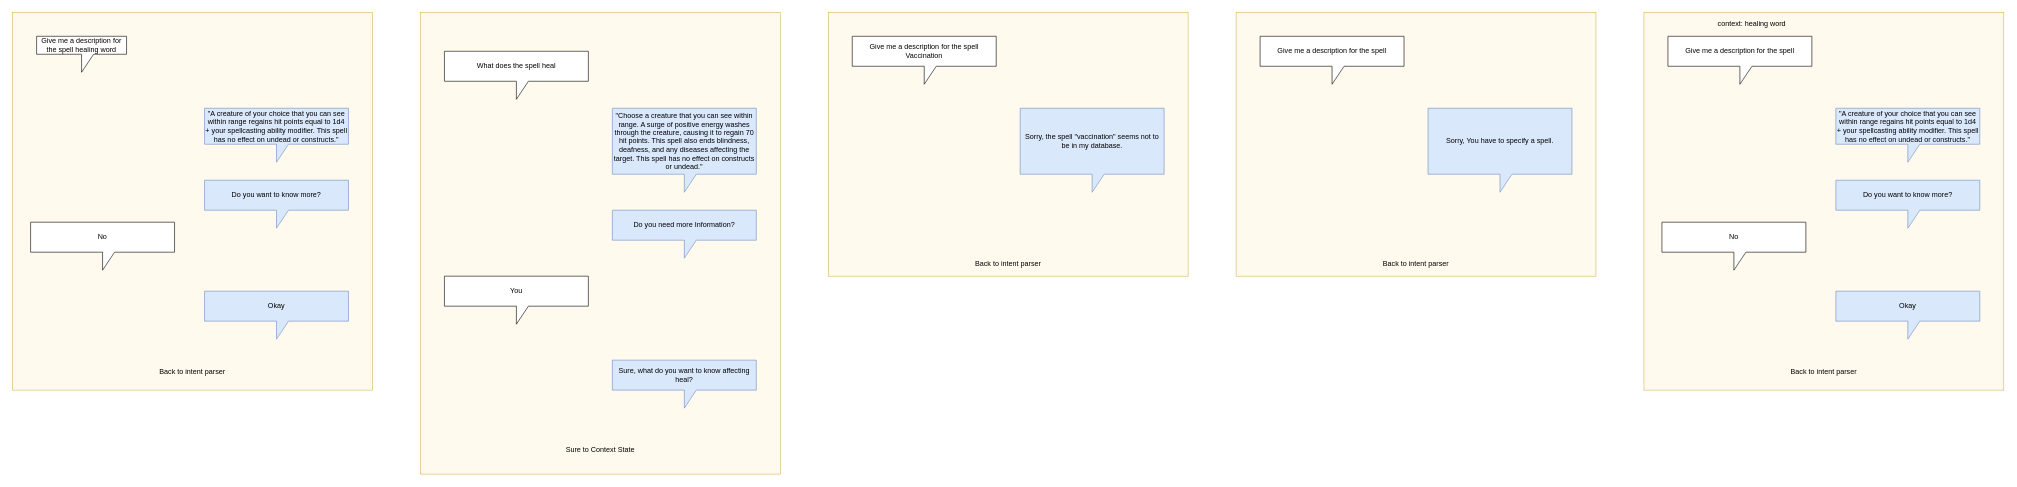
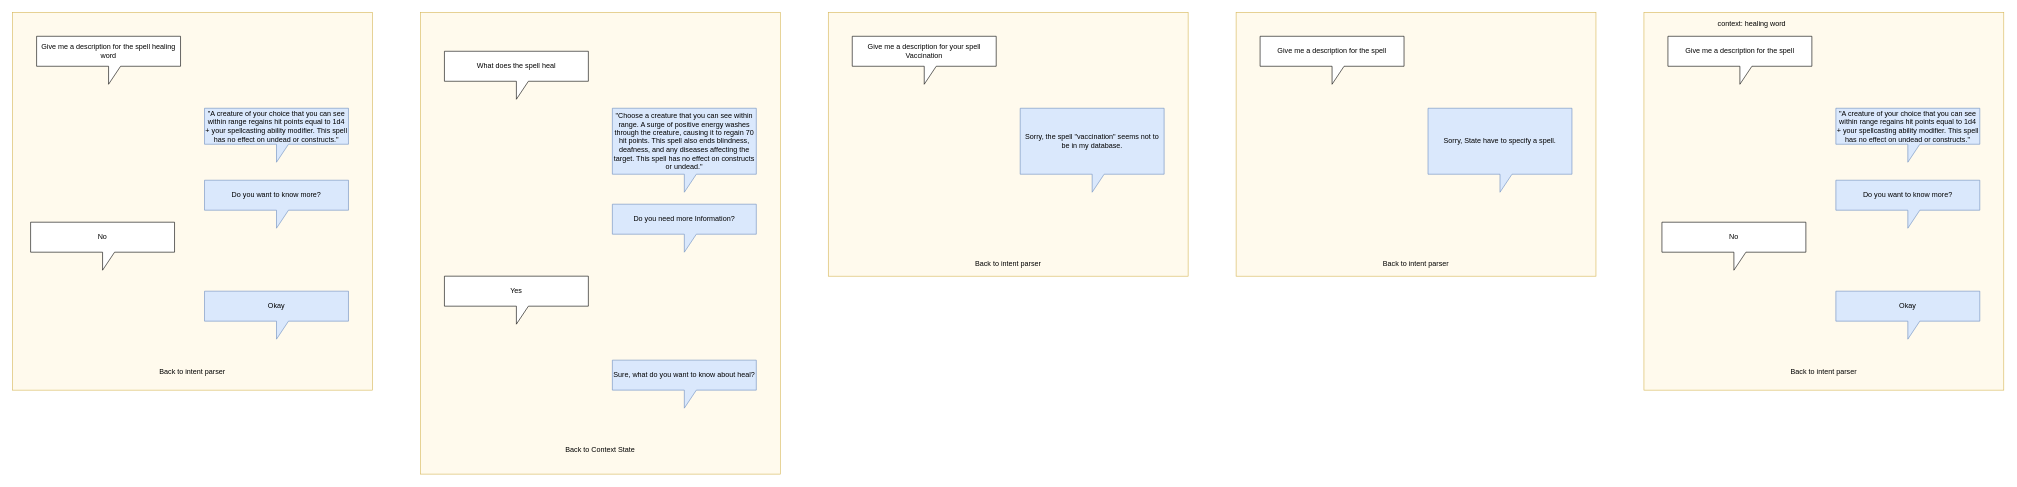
- <mxCell id="13" value="Give me a description for the spell Vaccination" style="shape=callout;whiteSpace=wrap;html=1;perimeter=calloutPerimeter;" parent="1" vertex="1"><mxGeometry x="1420" y="60" width="240" height="80" as="geometry" /></mxCell>
+ <mxCell id="13" value="Give me a description for your spell Vaccination" style="shape=callout;whiteSpace=wrap;html=1;perimeter=calloutPerimeter;" parent="1" vertex="1"><mxGeometry x="1420" y="60" width="240" height="80" as="geometry" /></mxCell>
- <mxCell id="3" value="Give me a description for the spell healing word" style="shape=callout;whiteSpace=wrap;html=1;perimeter=calloutPerimeter;" parent="1" vertex="1"><mxGeometry x="60" y="60" width="150" height="60" as="geometry" /></mxCell>
+ <mxCell id="3" value="Give me a description for the spell healing word" style="shape=callout;whiteSpace=wrap;html=1;perimeter=calloutPerimeter;" parent="1" vertex="1"><mxGeometry x="60" y="60" width="240" height="80" as="geometry" /></mxCell>
- <mxCell id="17" value="Sorry, You have to specify a spell." style="shape=callout;whiteSpace=wrap;html=1;perimeter=calloutPerimeter;fillColor=#dae8fc;strokeColor=#6c8ebf;" parent="1" vertex="1"><mxGeometry x="2380" y="180" width="240" height="140" as="geometry" /></mxCell>
+ <mxCell id="17" value="Sorry, State have to specify a spell." style="shape=callout;whiteSpace=wrap;html=1;perimeter=calloutPerimeter;fillColor=#dae8fc;strokeColor=#6c8ebf;" parent="1" vertex="1"><mxGeometry x="2380" y="180" width="240" height="140" as="geometry" /></mxCell>
- <mxCell id="10" value="Do you need more Information?" style="shape=callout;whiteSpace=wrap;html=1;perimeter=calloutPerimeter;fillColor=#dae8fc;strokeColor=#6c8ebf;" parent="1" vertex="1"><mxGeometry x="1020" y="350" width="240" height="80" as="geometry" /></mxCell>
+ <mxCell id="10" value="Do you need more Information?" style="shape=callout;whiteSpace=wrap;html=1;perimeter=calloutPerimeter;fillColor=#dae8fc;strokeColor=#6c8ebf;" parent="1" vertex="1"><mxGeometry x="1020" y="340" width="240" height="80" as="geometry" /></mxCell>
- <mxCell id="20" value="You" style="shape=callout;whiteSpace=wrap;html=1;perimeter=calloutPerimeter;" parent="1" vertex="1"><mxGeometry x="740" y="460" width="240" height="80" as="geometry" /></mxCell>
+ <mxCell id="20" value="Yes" style="shape=callout;whiteSpace=wrap;html=1;perimeter=calloutPerimeter;" parent="1" vertex="1"><mxGeometry x="740" y="460" width="240" height="80" as="geometry" /></mxCell>
- <mxCell id="21" value="Sure, what do you want to know affecting heal?" style="shape=callout;whiteSpace=wrap;html=1;perimeter=calloutPerimeter;fillColor=#dae8fc;strokeColor=#6c8ebf;" parent="1" vertex="1"><mxGeometry x="1020" y="600" width="240" height="80" as="geometry" /></mxCell>
+ <mxCell id="21" value="Sure, what do you want to know about heal?" style="shape=callout;whiteSpace=wrap;html=1;perimeter=calloutPerimeter;fillColor=#dae8fc;strokeColor=#6c8ebf;" parent="1" vertex="1"><mxGeometry x="1020" y="600" width="240" height="80" as="geometry" /></mxCell>
- <mxCell id="11" value="Sure to Context State" style="text;html=1;strokeColor=none;fillColor=none;align=center;verticalAlign=middle;whiteSpace=wrap;rounded=0;" parent="1" vertex="1"><mxGeometry x="900" y="740" width="200" height="20" as="geometry" /></mxCell>
+ <mxCell id="11" value="Back to Context State" style="text;html=1;strokeColor=none;fillColor=none;align=center;verticalAlign=middle;whiteSpace=wrap;rounded=0;" parent="1" vertex="1"><mxGeometry x="900" y="740" width="200" height="20" as="geometry" /></mxCell>
